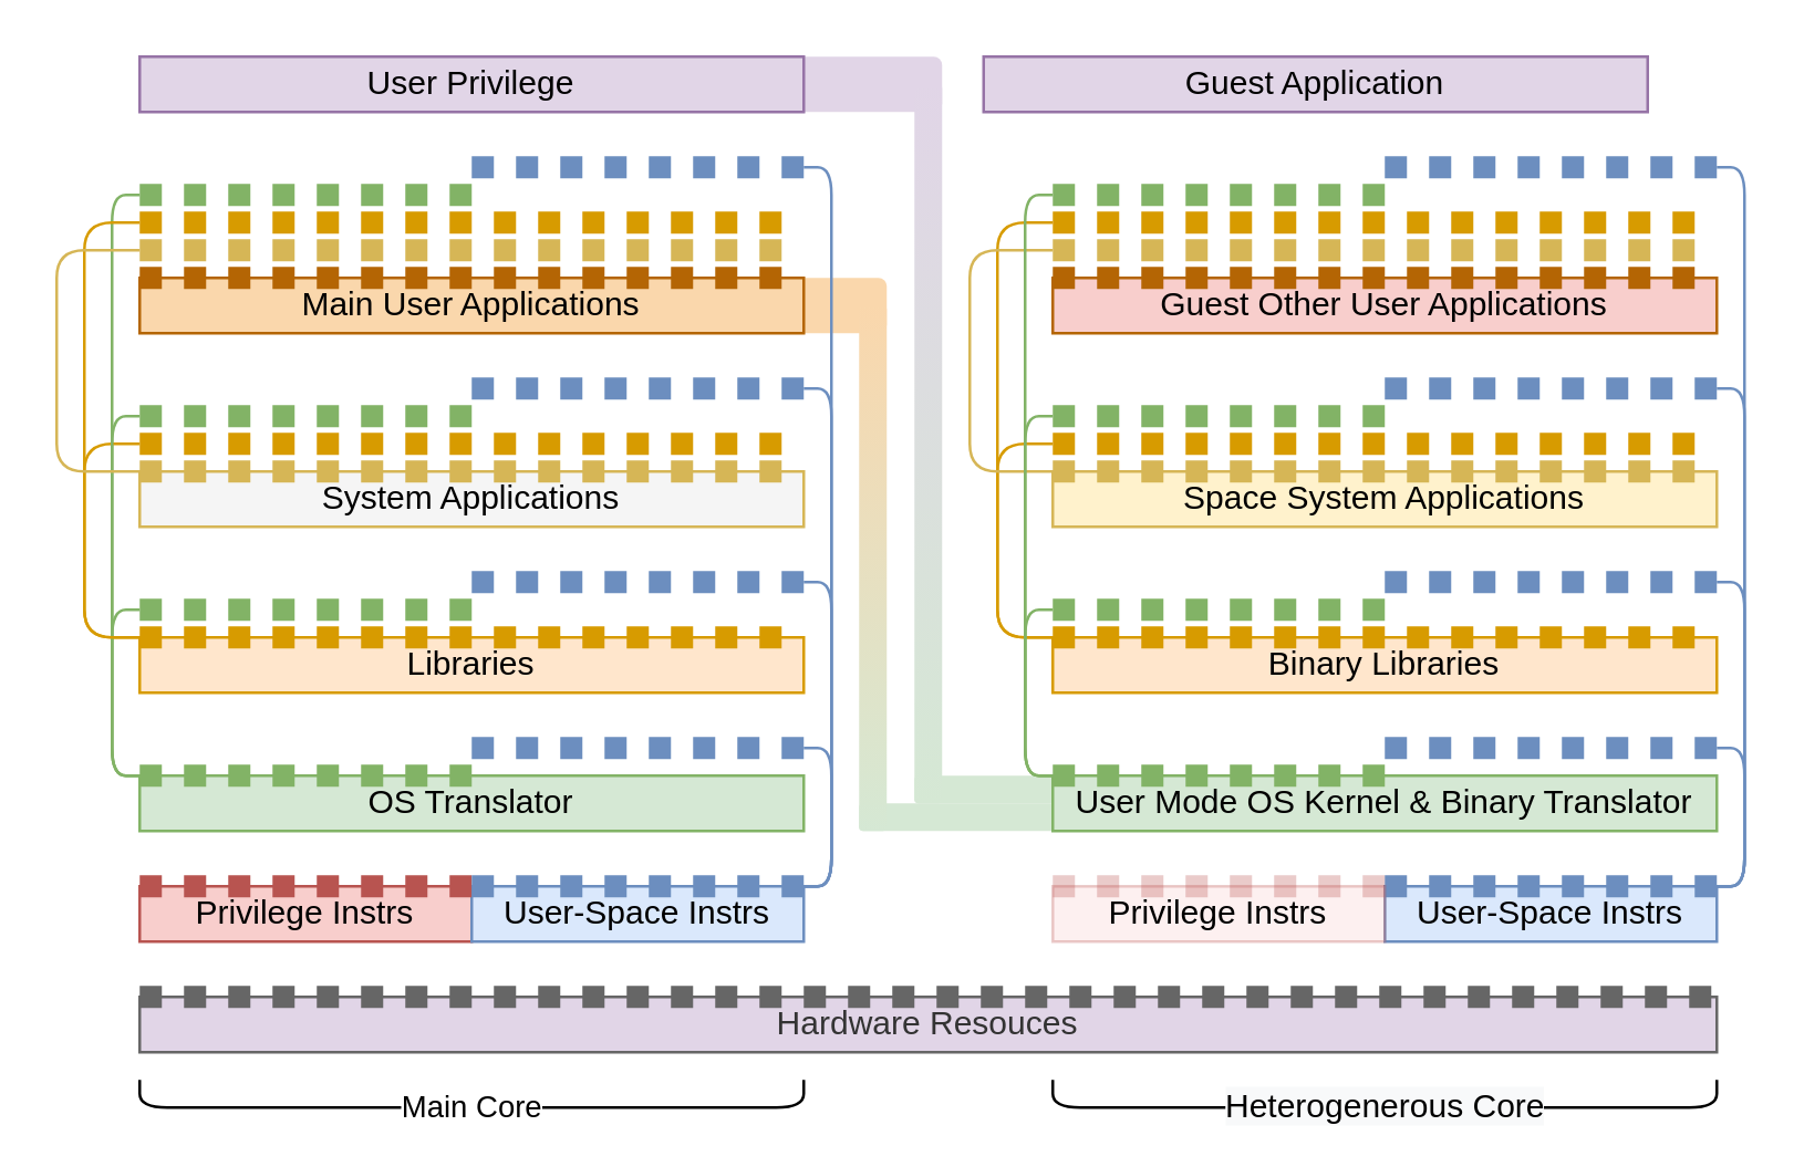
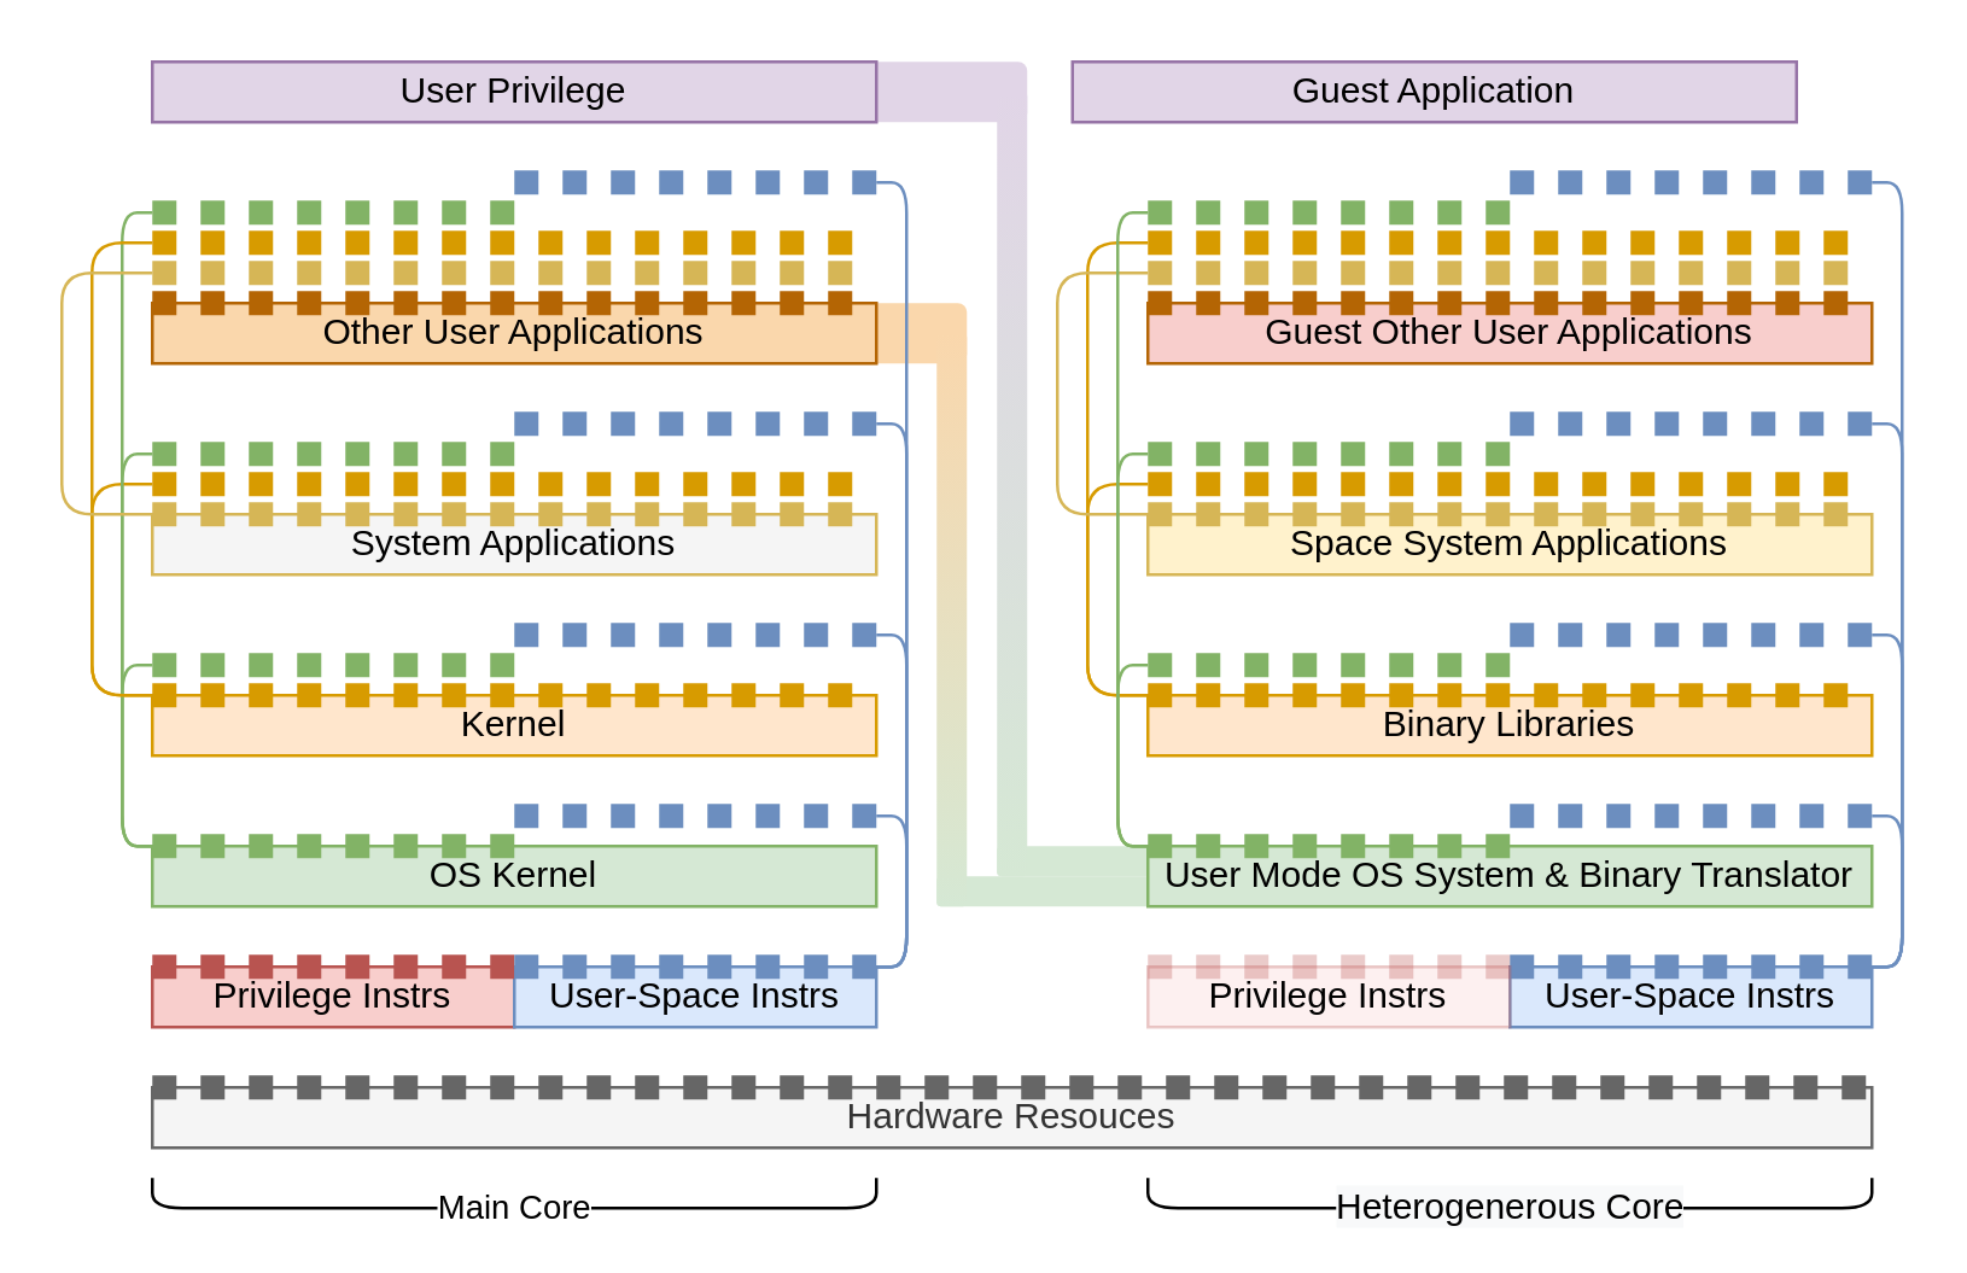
- <mxCell id="36" value="Main User Applications" style="rounded=0;whiteSpace=wrap;html=1;fillColor=#fad7ac;strokeColor=#b46504;" parent="1" vertex="1"><mxGeometry x="50" y="100" width="240" height="20" as="geometry" /></mxCell>
+ <mxCell id="36" value="Other User Applications" style="rounded=0;whiteSpace=wrap;html=1;fillColor=#fad7ac;strokeColor=#b46504;" parent="1" vertex="1"><mxGeometry x="50" y="100" width="240" height="20" as="geometry" /></mxCell>
- <mxCell id="22" value="Libraries" style="rounded=0;whiteSpace=wrap;html=1;fillColor=#ffe6cc;strokeColor=#d79b00;" parent="1" vertex="1"><mxGeometry x="50" y="230" width="240" height="20" as="geometry" /></mxCell>
+ <mxCell id="22" value="Kernel" style="rounded=0;whiteSpace=wrap;html=1;fillColor=#ffe6cc;strokeColor=#d79b00;" parent="1" vertex="1"><mxGeometry x="50" y="230" width="240" height="20" as="geometry" /></mxCell>
- <mxCell id="18" value="OS Translator" style="rounded=0;whiteSpace=wrap;html=1;fillColor=#d5e8d4;strokeColor=#82b366;" parent="1" vertex="1"><mxGeometry x="50" y="280" width="240" height="20" as="geometry" /></mxCell>
+ <mxCell id="18" value="OS Kernel" style="rounded=0;whiteSpace=wrap;html=1;fillColor=#d5e8d4;strokeColor=#82b366;" parent="1" vertex="1"><mxGeometry x="50" y="280" width="240" height="20" as="geometry" /></mxCell>
- <mxCell id="72" value="User Mode OS Kernel &amp;amp; Binary Translator" style="rounded=0;whiteSpace=wrap;html=1;fillColor=#d5e8d4;strokeColor=#82b366;" parent="1" vertex="1"><mxGeometry x="380" y="280" width="240" height="20" as="geometry" /></mxCell>
+ <mxCell id="72" value="User Mode OS System &amp;amp; Binary Translator" style="rounded=0;whiteSpace=wrap;html=1;fillColor=#d5e8d4;strokeColor=#82b366;" parent="1" vertex="1"><mxGeometry x="380" y="280" width="240" height="20" as="geometry" /></mxCell>
- <mxCell id="14" value="Hardware Resouces" style="rounded=0;whiteSpace=wrap;html=1;fillColor=#e1d5e7;strokeColor=#666666;fontColor=#333333;" parent="1" vertex="1"><mxGeometry x="50" y="360" width="570" height="20" as="geometry" /></mxCell>
+ <mxCell id="14" value="Hardware Resouces" style="rounded=0;whiteSpace=wrap;html=1;fillColor=#f5f5f5;strokeColor=#666666;fontColor=#333333;" parent="1" vertex="1"><mxGeometry x="50" y="360" width="570" height="20" as="geometry" /></mxCell>
